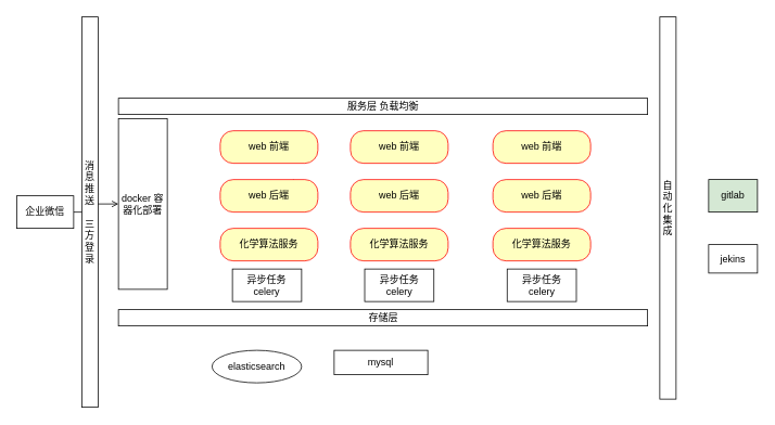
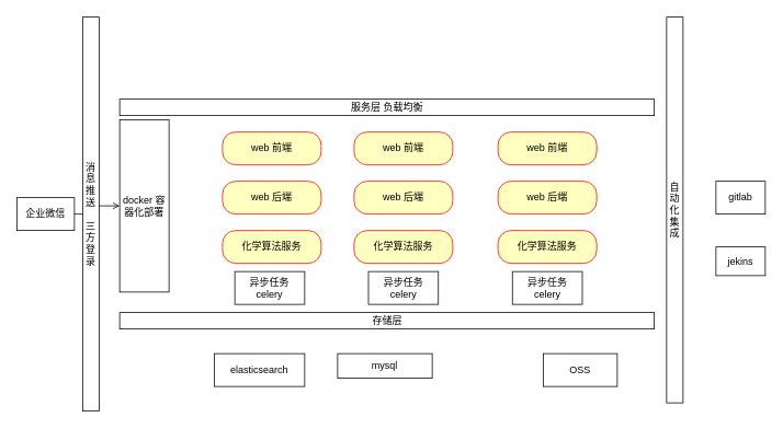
- <mxCell id="5" value="gitlab" style="rounded=0;whiteSpace=wrap;html=1;fillColor=#d5e8d4;" vertex="1" parent="1"><mxGeometry x="870" y="220" width="60" height="40" as="geometry" /></mxCell>
+ <mxCell id="5" value="gitlab" style="rounded=0;whiteSpace=wrap;html=1;" vertex="1" parent="1"><mxGeometry x="870" y="220" width="60" height="40" as="geometry" /></mxCell>
- <mxCell id="7" value="elasticsearch" style="ellipse;whiteSpace=wrap;html=1;" vertex="1" parent="1"><mxGeometry x="260" y="430" width="110" height="40" as="geometry" /></mxCell>
+ <mxCell id="7" value="elasticsearch" style="rounded=0;whiteSpace=wrap;html=1;" vertex="1" parent="1"><mxGeometry x="260" y="430" width="110" height="40" as="geometry" /></mxCell>
+ <mxCell id="3" value="OSS" style="rounded=0;whiteSpace=wrap;html=1;" vertex="1" parent="1"><mxGeometry x="660" y="430" width="90" height="40" as="geometry" /></mxCell>
